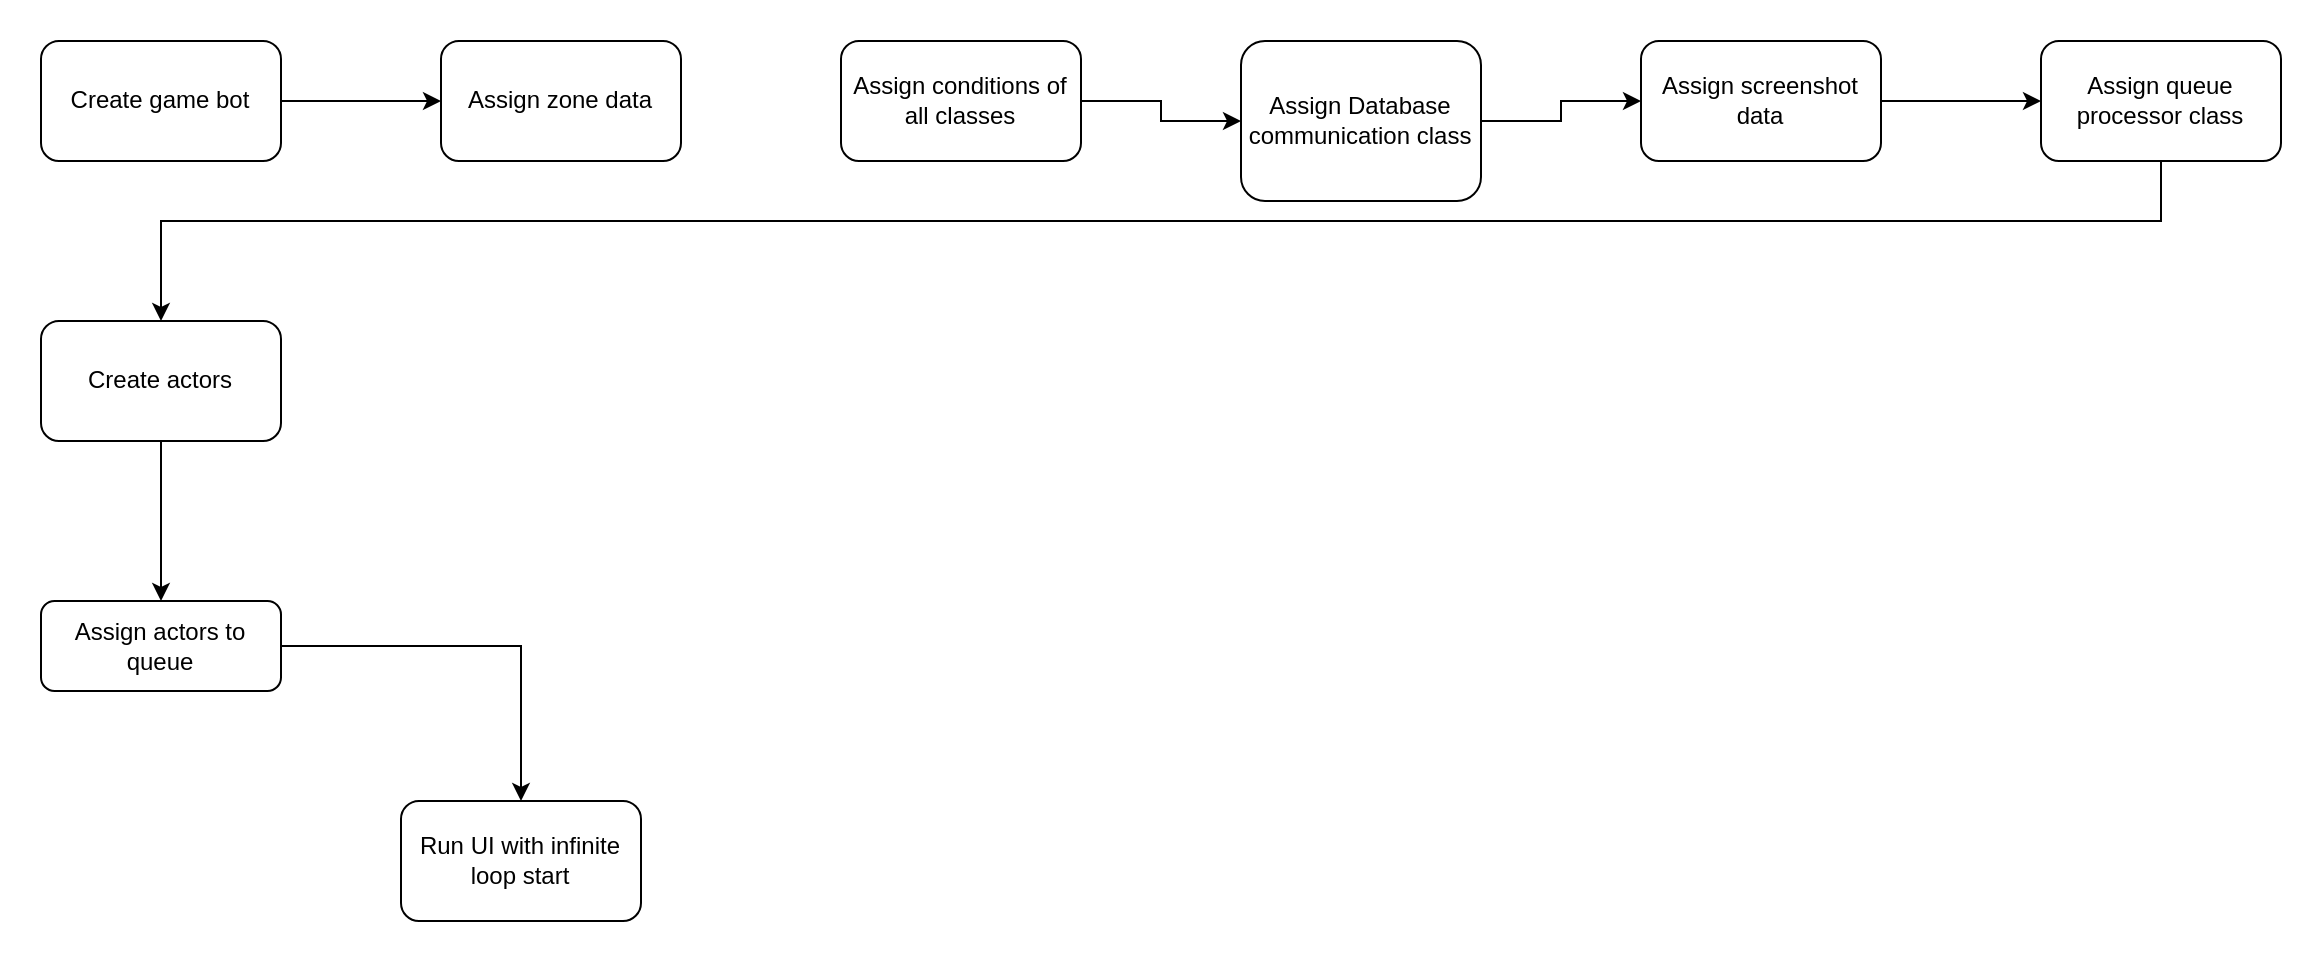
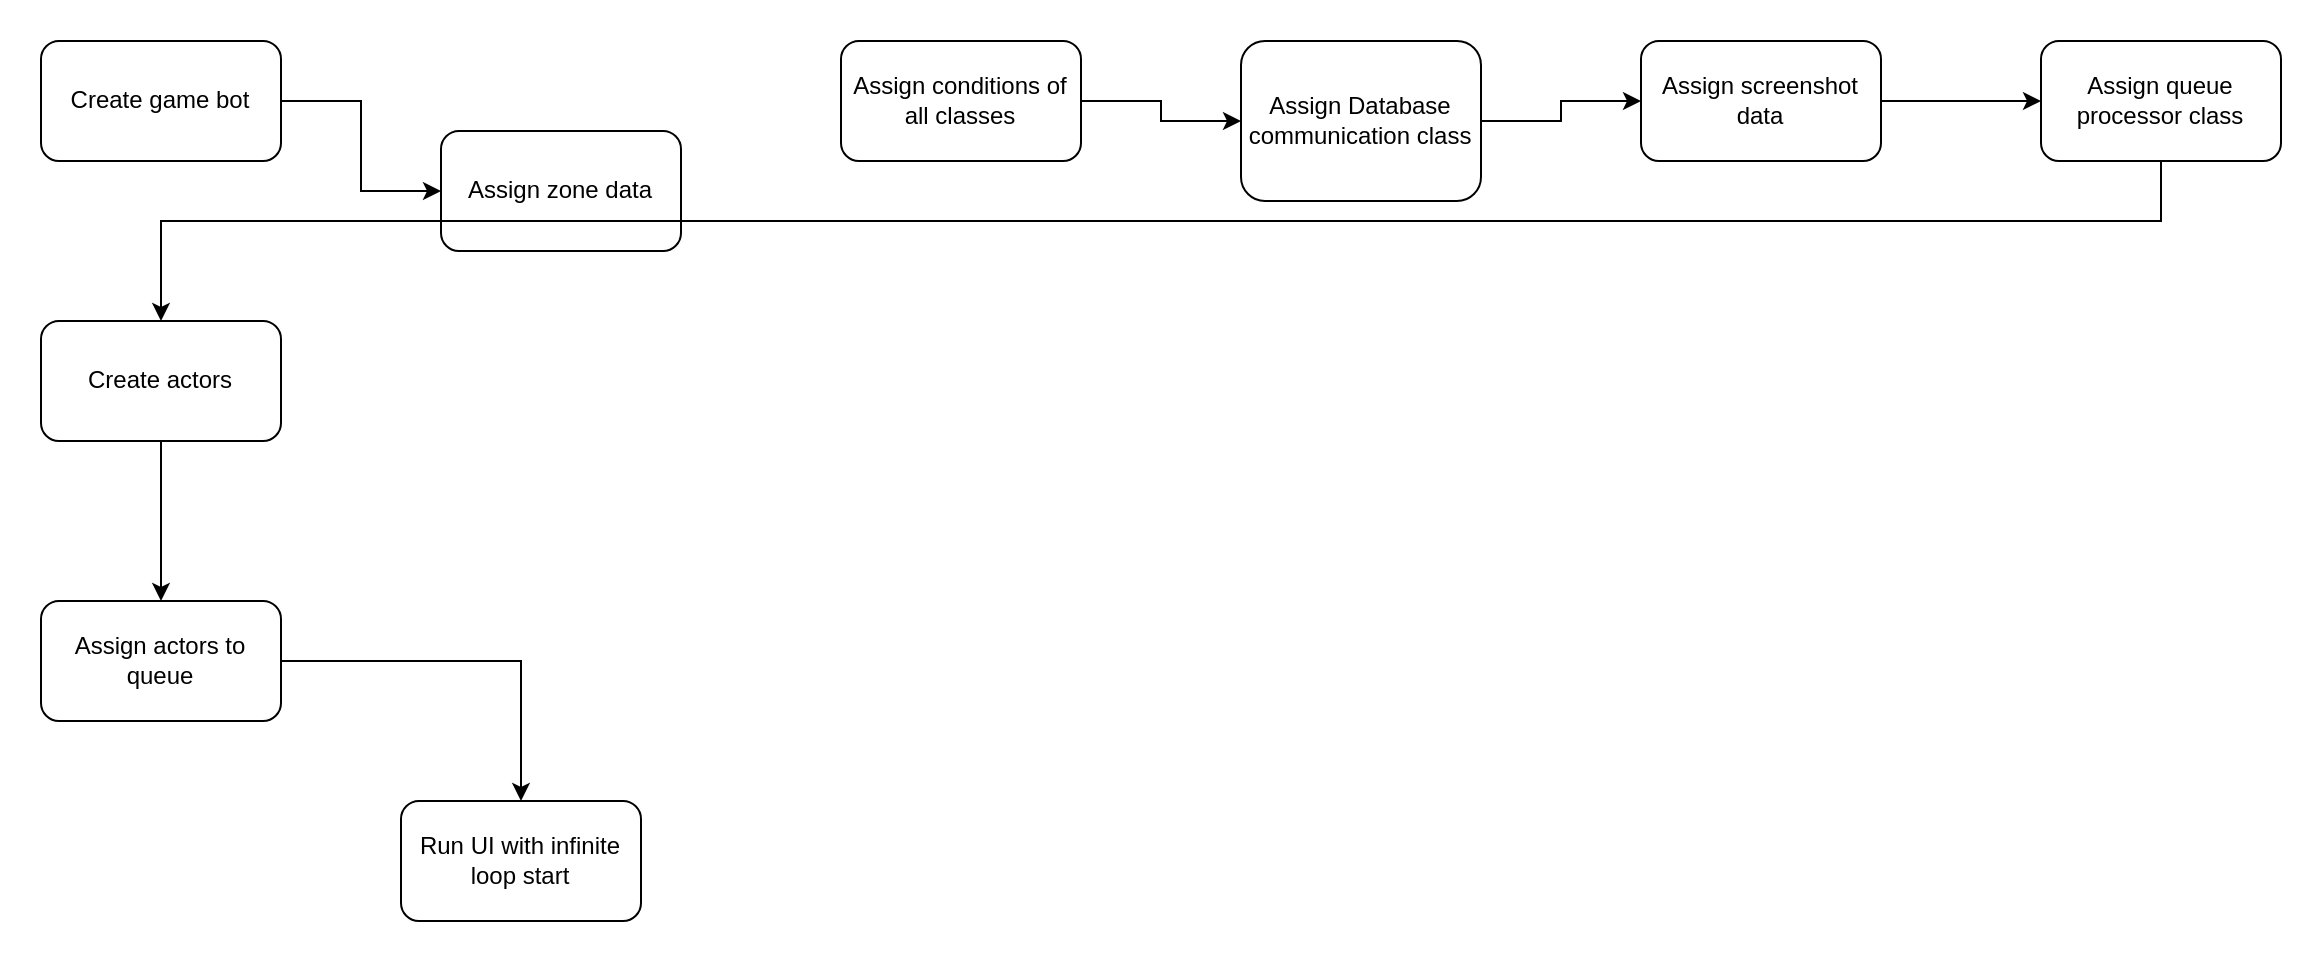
- <mxCell id="6" value="Assign zone data" style="rounded=1;whiteSpace=wrap;html=1;" vertex="1" parent="1"><mxGeometry x="220" y="20" width="120" height="60" as="geometry" /></mxCell>
+ <mxCell id="6" value="Assign zone data" style="rounded=1;whiteSpace=wrap;html=1;" vertex="1" parent="1"><mxGeometry x="220" y="65" width="120" height="60" as="geometry" /></mxCell>
- <mxCell id="15" value="Assign actors to queue" style="rounded=1;whiteSpace=wrap;html=1;" vertex="1" parent="1"><mxGeometry x="20" y="300" width="120" height="45" as="geometry" /></mxCell>
+ <mxCell id="15" value="Assign actors to queue" style="rounded=1;whiteSpace=wrap;html=1;" vertex="1" parent="1"><mxGeometry x="20" y="300" width="120" height="60" as="geometry" /></mxCell>
